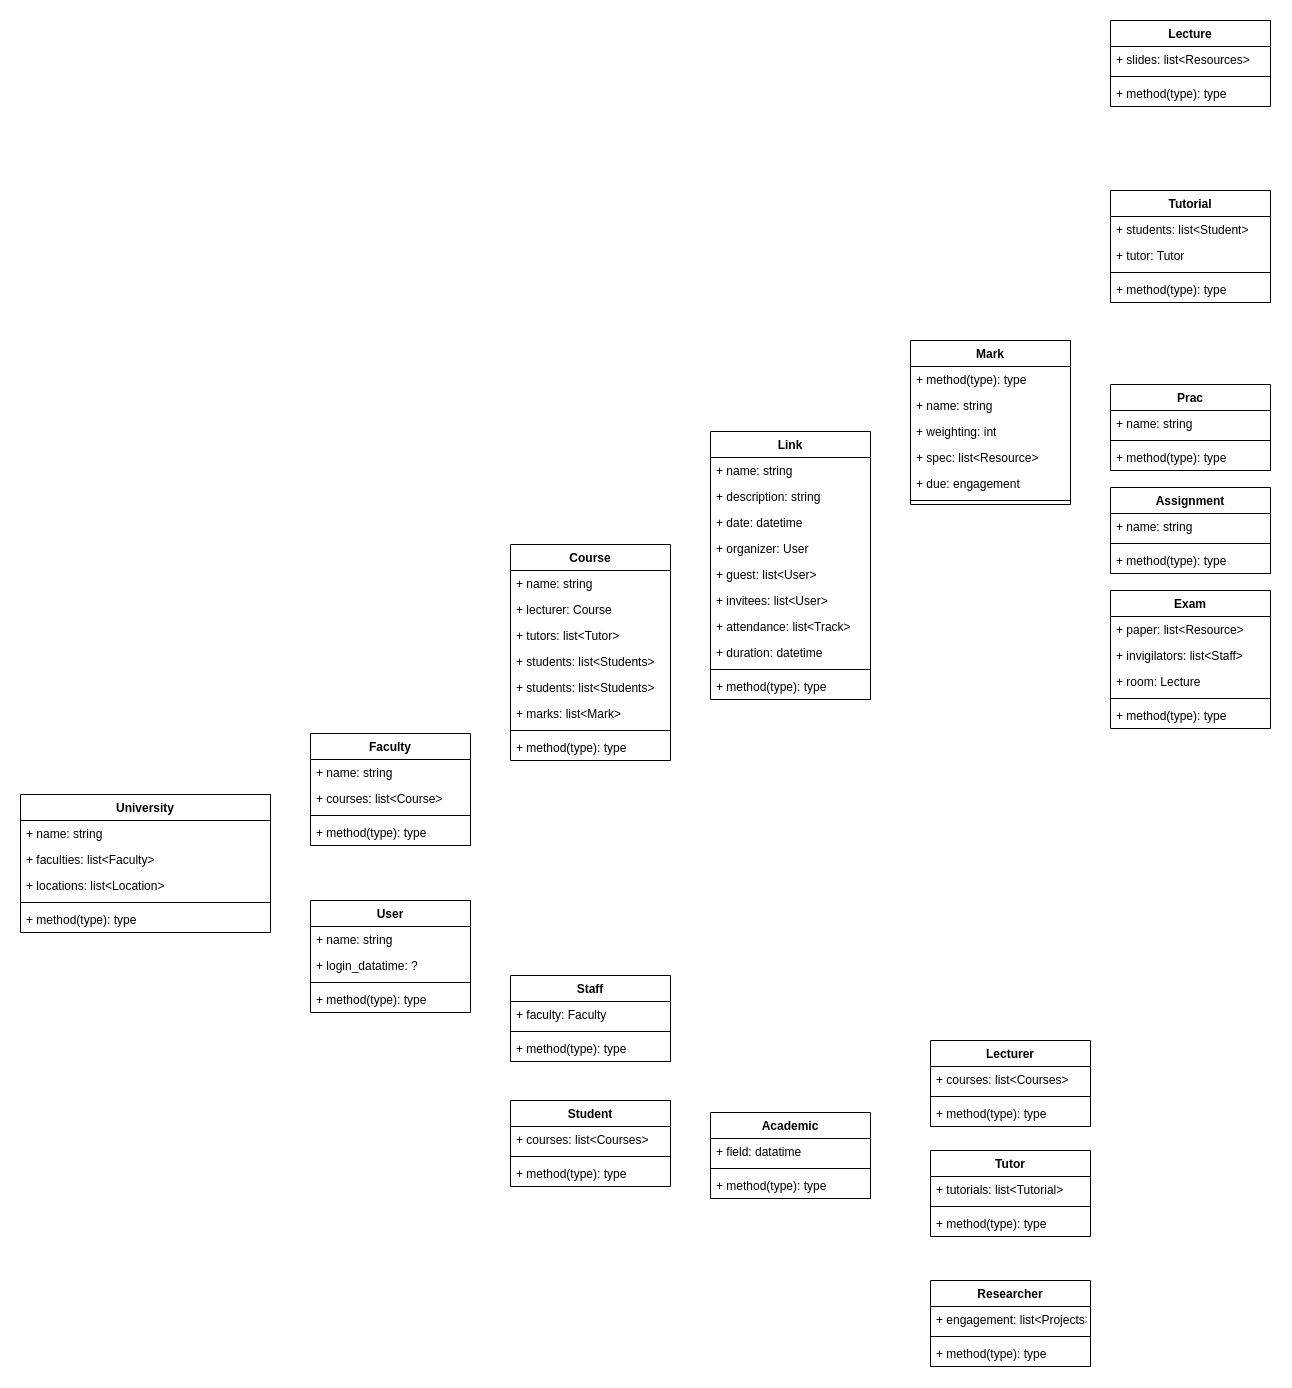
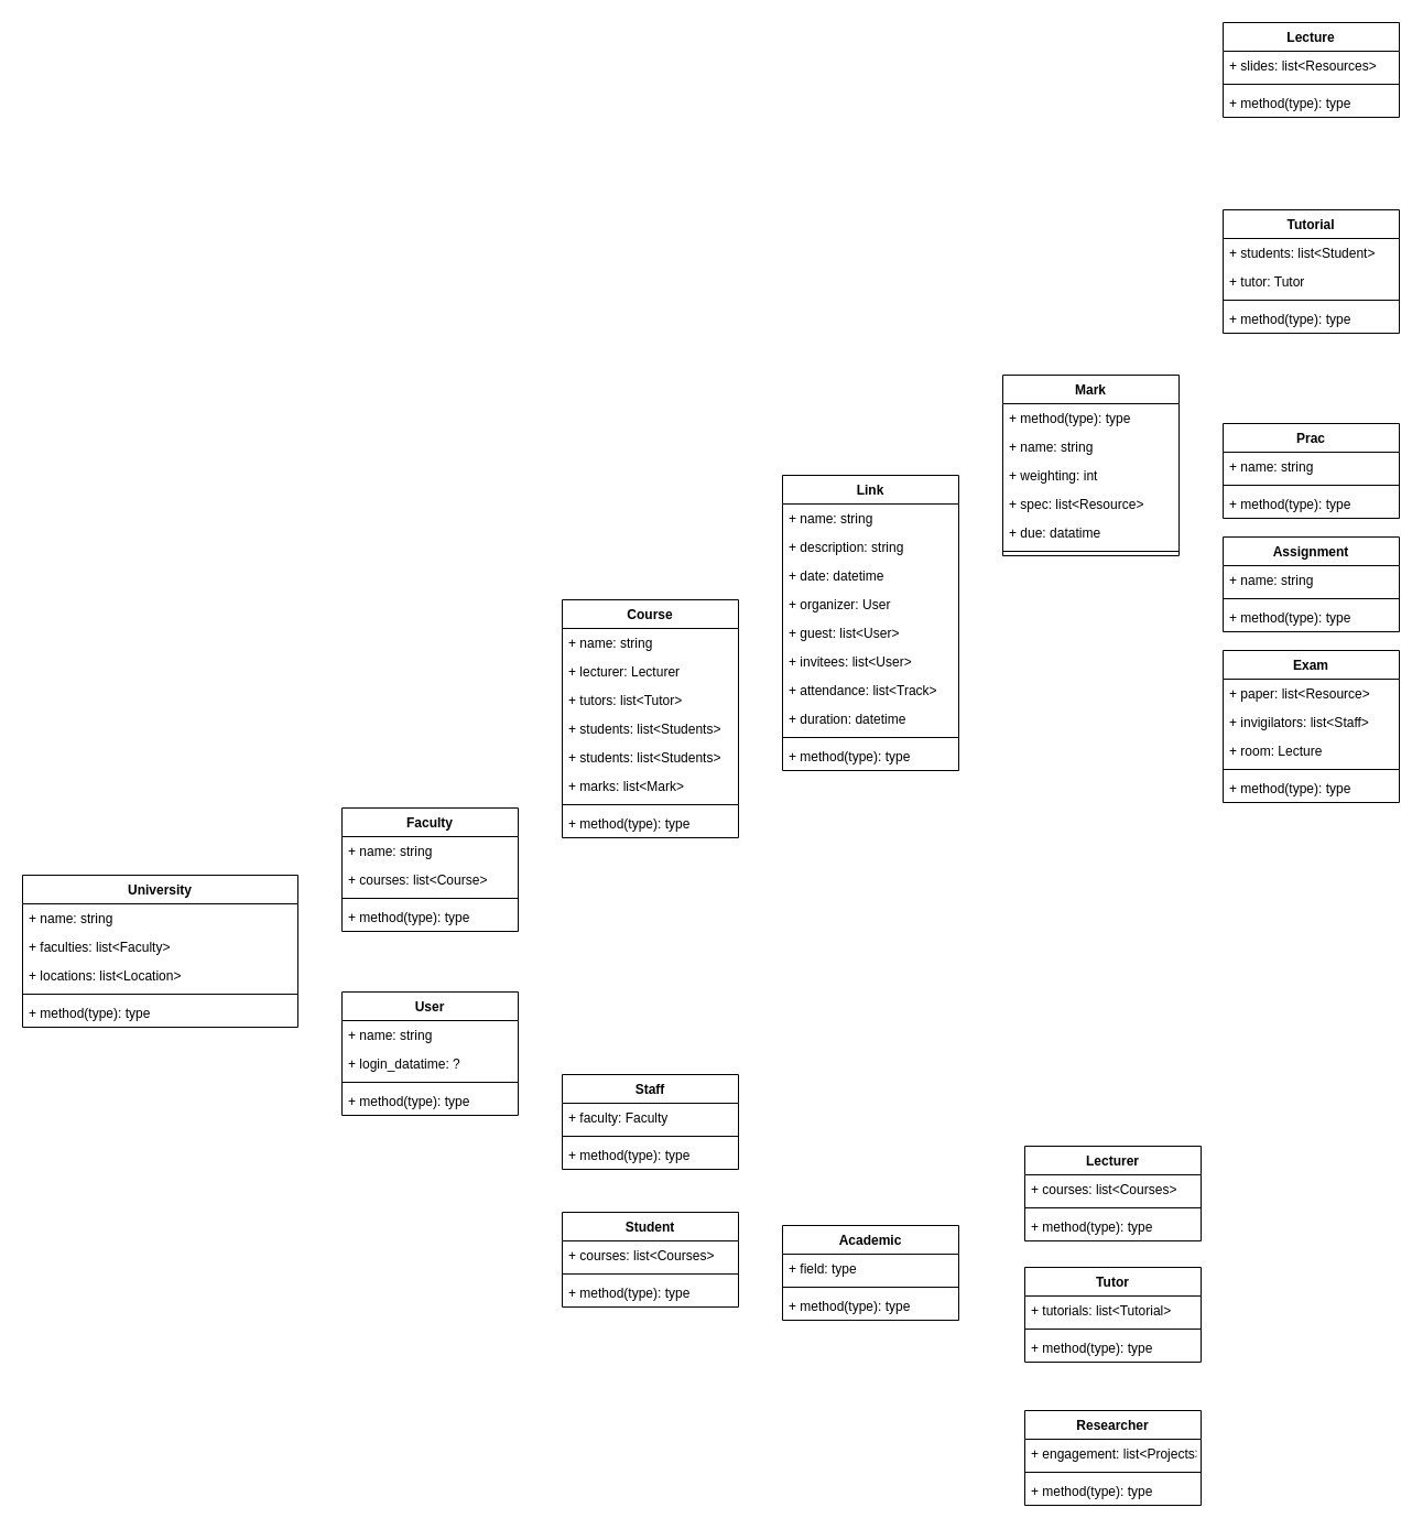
- <mxCell id="86" value="+ due: engagement" style="text;strokeColor=none;fillColor=none;align=left;verticalAlign=top;spacingLeft=4;spacingRight=4;overflow=hidden;rotatable=0;points=[[0,0.5],[1,0.5]];portConstraint=eastwest;" vertex="1" parent="81"><mxGeometry y="130" width="160" height="26" as="geometry" /></mxCell>
+ <mxCell id="86" value="+ due: datatime" style="text;strokeColor=none;fillColor=none;align=left;verticalAlign=top;spacingLeft=4;spacingRight=4;overflow=hidden;rotatable=0;points=[[0,0.5],[1,0.5]];portConstraint=eastwest;" vertex="1" parent="81"><mxGeometry y="130" width="160" height="26" as="geometry" /></mxCell>
- <mxCell id="31" value="+ lecturer: Course" style="text;strokeColor=none;fillColor=none;align=left;verticalAlign=top;spacingLeft=4;spacingRight=4;overflow=hidden;rotatable=0;points=[[0,0.5],[1,0.5]];portConstraint=eastwest;" vertex="1" parent="29"><mxGeometry y="52" width="160" height="26" as="geometry" /></mxCell>
+ <mxCell id="31" value="+ lecturer: Lecturer" style="text;strokeColor=none;fillColor=none;align=left;verticalAlign=top;spacingLeft=4;spacingRight=4;overflow=hidden;rotatable=0;points=[[0,0.5],[1,0.5]];portConstraint=eastwest;" vertex="1" parent="29"><mxGeometry y="52" width="160" height="26" as="geometry" /></mxCell>
- <mxCell id="43" value="+ field: datatime" style="text;strokeColor=none;fillColor=none;align=left;verticalAlign=top;spacingLeft=4;spacingRight=4;overflow=hidden;rotatable=0;points=[[0,0.5],[1,0.5]];portConstraint=eastwest;" vertex="1" parent="42"><mxGeometry y="26" width="160" height="26" as="geometry" /></mxCell>
+ <mxCell id="43" value="+ field: type" style="text;strokeColor=none;fillColor=none;align=left;verticalAlign=top;spacingLeft=4;spacingRight=4;overflow=hidden;rotatable=0;points=[[0,0.5],[1,0.5]];portConstraint=eastwest;" vertex="1" parent="42"><mxGeometry y="26" width="160" height="26" as="geometry" /></mxCell>
